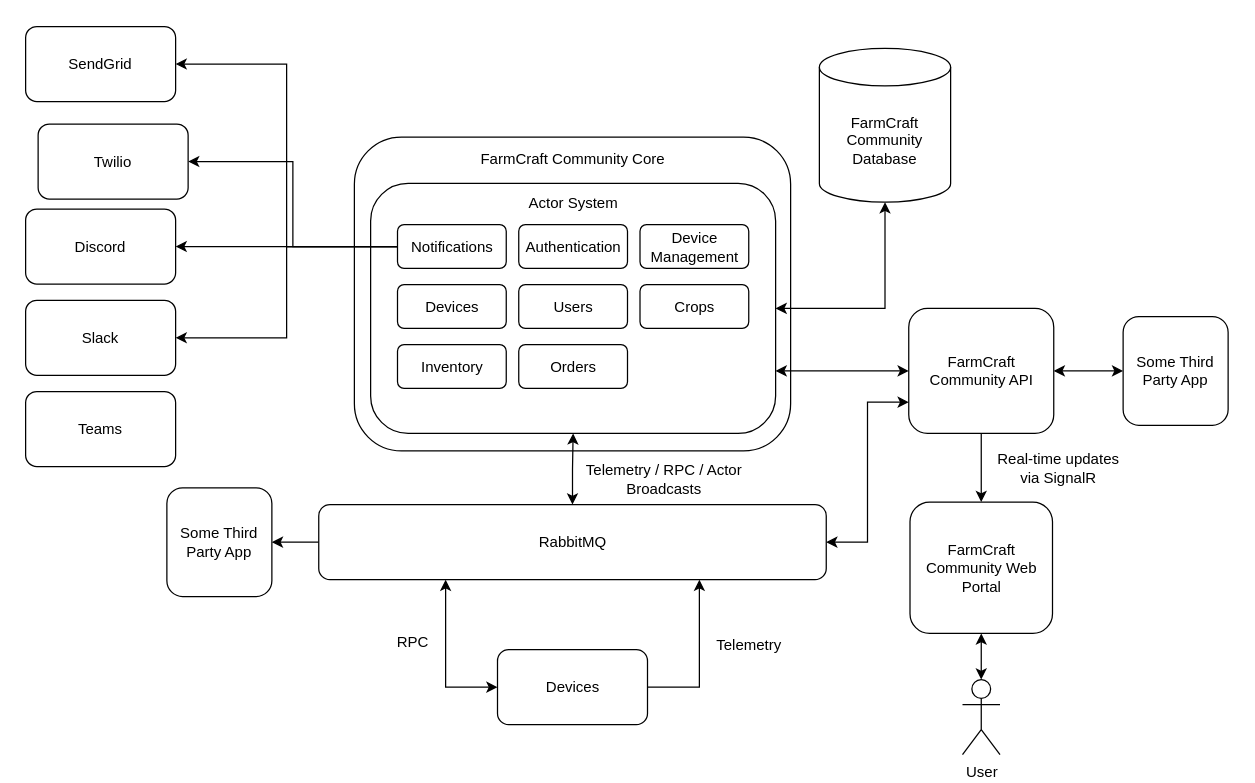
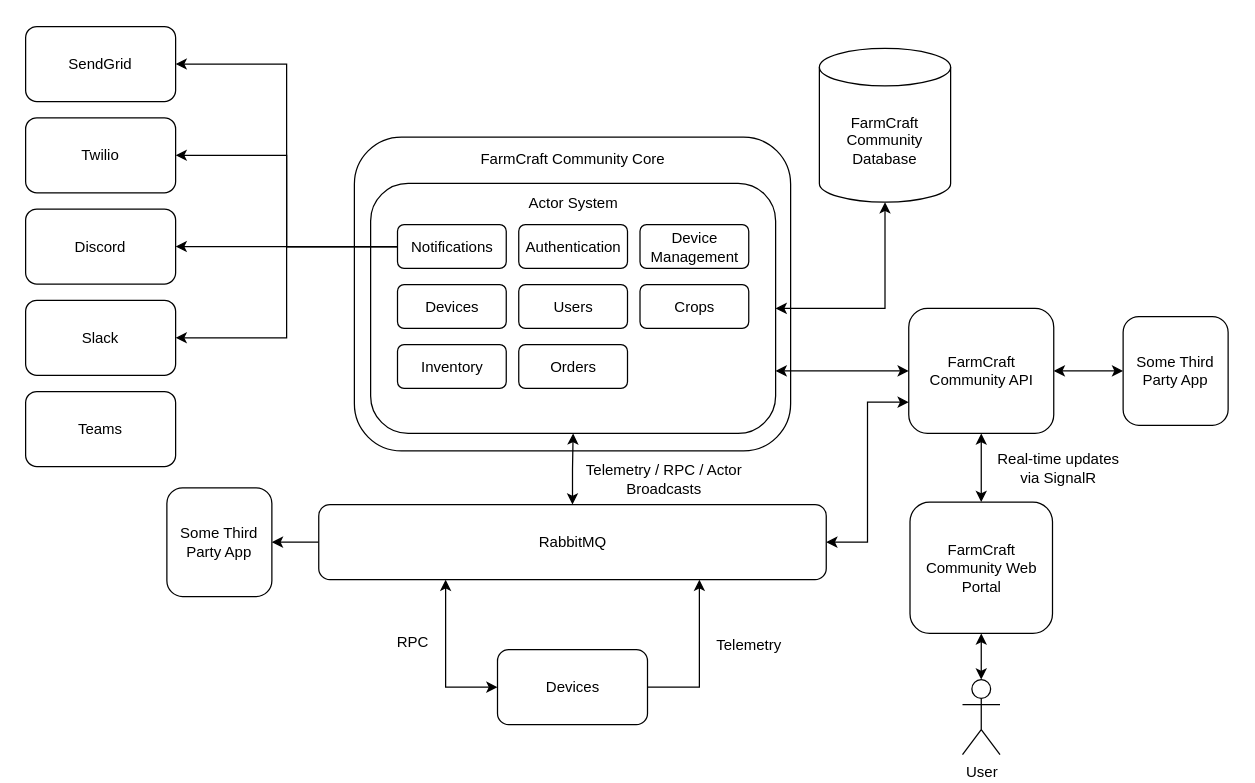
- <mxCell id="34" value="Twilio" style="rounded=1;whiteSpace=wrap;html=1;" vertex="1" parent="1"><mxGeometry x="30" y="98.5" width="120" height="60" as="geometry" /></mxCell>
+ <mxCell id="34" value="Twilio" style="rounded=1;whiteSpace=wrap;html=1;" vertex="1" parent="1"><mxGeometry x="20" y="93.5" width="120" height="60" as="geometry" /></mxCell>
- <mxCell id="29" style="edgeStyle=orthogonalEdgeStyle;rounded=0;orthogonalLoop=1;jettySize=auto;html=1;exitX=0.5;exitY=0;exitDx=0;exitDy=0;startArrow=classic;startFill=1;endArrow=none;" edge="1" parent="1" source="30" target="27"><mxGeometry relative="1" as="geometry" /></mxCell>
+ <mxCell id="29" style="edgeStyle=orthogonalEdgeStyle;rounded=0;orthogonalLoop=1;jettySize=auto;html=1;exitX=0.5;exitY=0;exitDx=0;exitDy=0;startArrow=classic;startFill=1;" edge="1" parent="1" source="30" target="27"><mxGeometry relative="1" as="geometry" /></mxCell>
